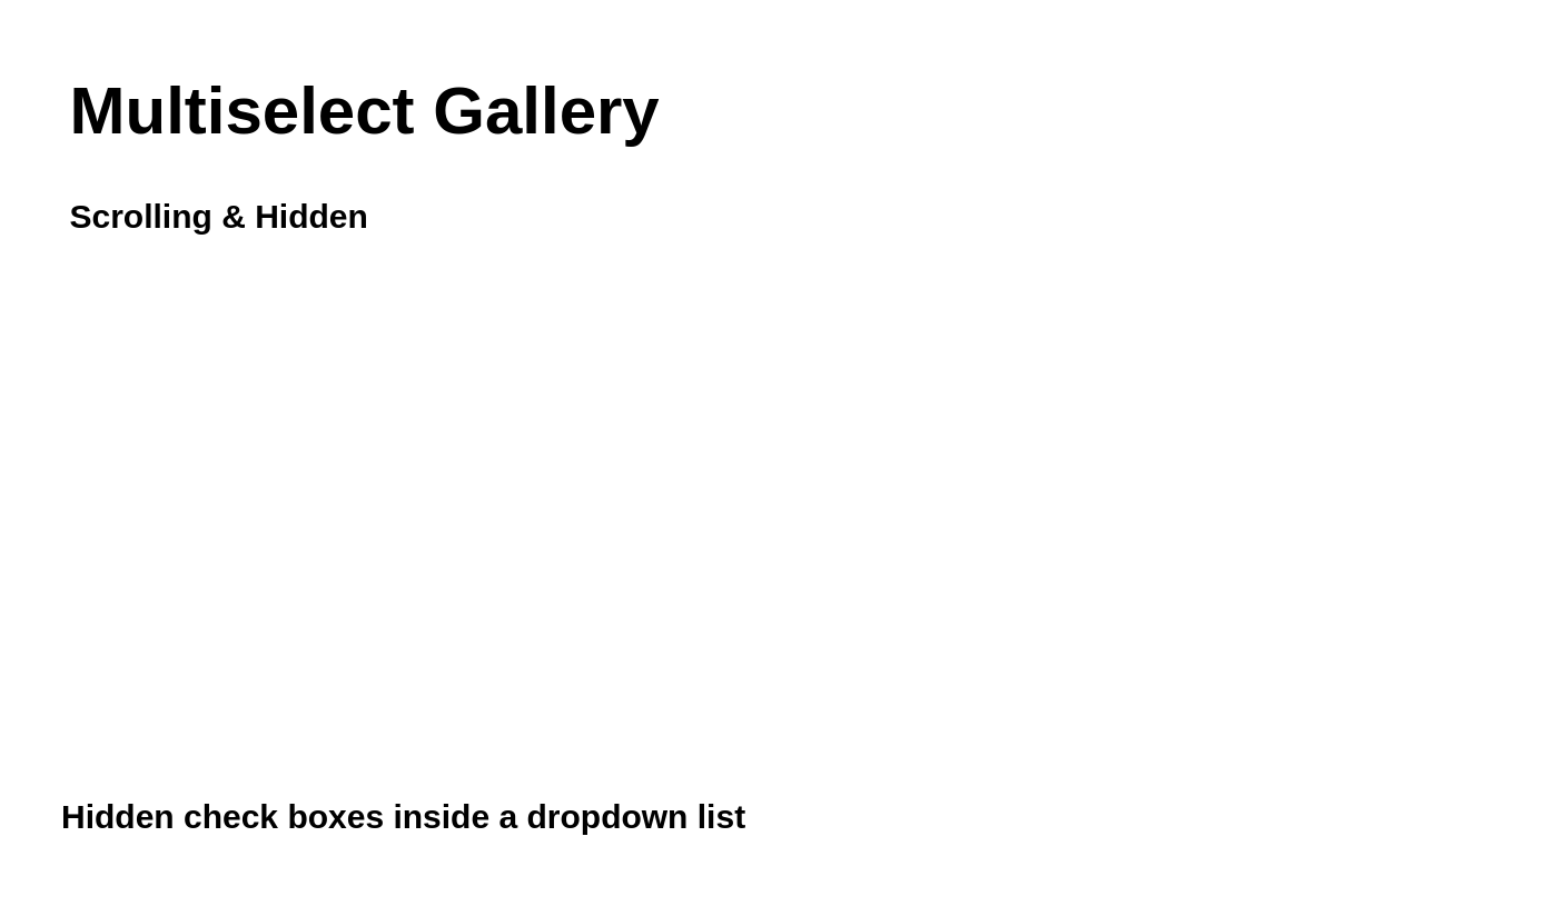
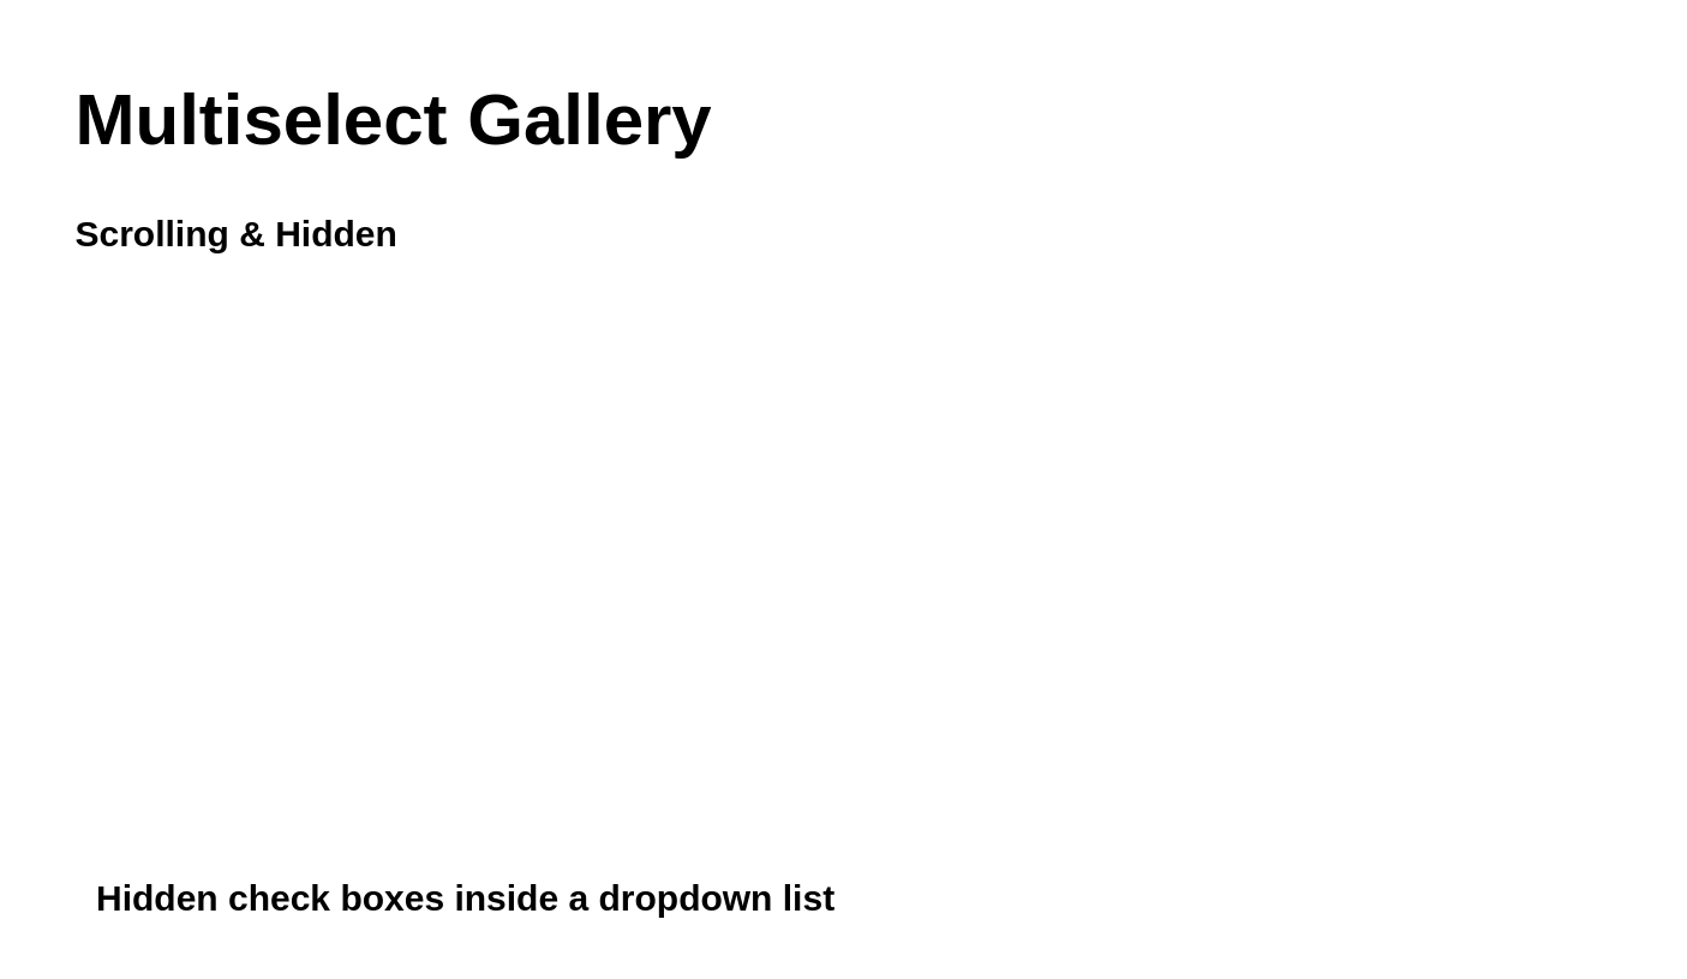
- <mxCell id="4" value="Hidden check boxes inside a dropdown list" style="text;html=1;strokeColor=none;fillColor=none;align=left;verticalAlign=middle;whiteSpace=wrap;rounded=0;fontStyle=1" vertex="1" parent="1"><mxGeometry x="20" y="284" width="513" height="20" as="geometry" /></mxCell>
+ <mxCell id="4" value="Hidden check boxes inside a dropdown list" style="text;html=1;strokeColor=none;fillColor=none;align=left;verticalAlign=middle;whiteSpace=wrap;rounded=0;fontStyle=1" vertex="1" parent="1"><mxGeometry x="30" y="289" width="513" height="20" as="geometry" /></mxCell>
